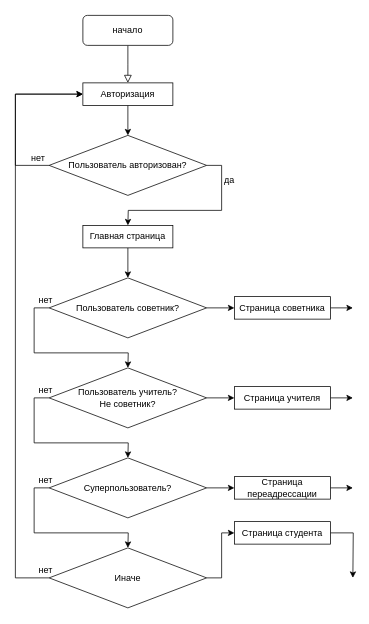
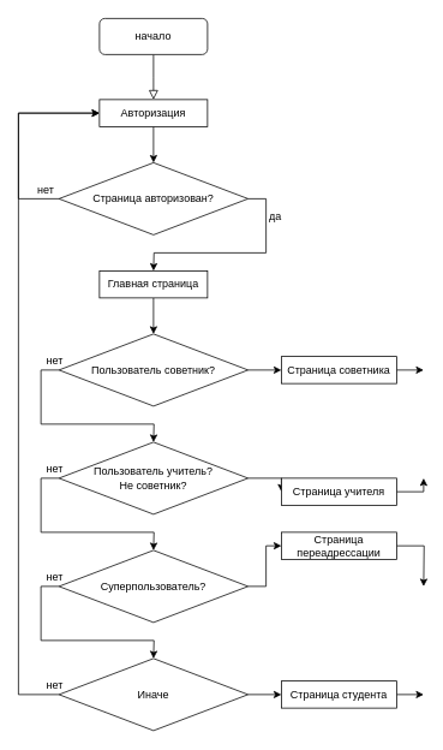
- <mxCell id="6" value="Пользователь авторизован?" style="rhombus;whiteSpace=wrap;html=1;" vertex="1" parent="1"><mxGeometry x="65" y="180" width="210" height="80" as="geometry" /></mxCell>
+ <mxCell id="6" value="Страница авторизован?" style="rhombus;whiteSpace=wrap;html=1;" vertex="1" parent="1"><mxGeometry x="65" y="180" width="210" height="80" as="geometry" /></mxCell>
- <mxCell id="24" value="Страница учителя" style="rounded=0;whiteSpace=wrap;html=1;" vertex="1" parent="1"><mxGeometry x="312" y="515" width="128" height="30" as="geometry" /></mxCell>
+ <mxCell id="24" value="Страница учителя" style="rounded=0;whiteSpace=wrap;html=1;" vertex="1" parent="1"><mxGeometry x="312" y="530" width="128" height="30" as="geometry" /></mxCell>
- <mxCell id="30" value="Страница переадрессации" style="rounded=0;whiteSpace=wrap;html=1;" vertex="1" parent="1"><mxGeometry x="312" y="635" width="128" height="30" as="geometry" /></mxCell>
+ <mxCell id="30" value="Страница переадрессации" style="rounded=0;whiteSpace=wrap;html=1;" vertex="1" parent="1"><mxGeometry x="312" y="590" width="128" height="30" as="geometry" /></mxCell>
- <mxCell id="36" value="Страница студента" style="rounded=0;whiteSpace=wrap;html=1;" vertex="1" parent="1"><mxGeometry x="312" y="695" width="128" height="30" as="geometry" /></mxCell>
+ <mxCell id="36" value="Страница студента" style="rounded=0;whiteSpace=wrap;html=1;" vertex="1" parent="1"><mxGeometry x="312" y="755" width="128" height="30" as="geometry" /></mxCell>
